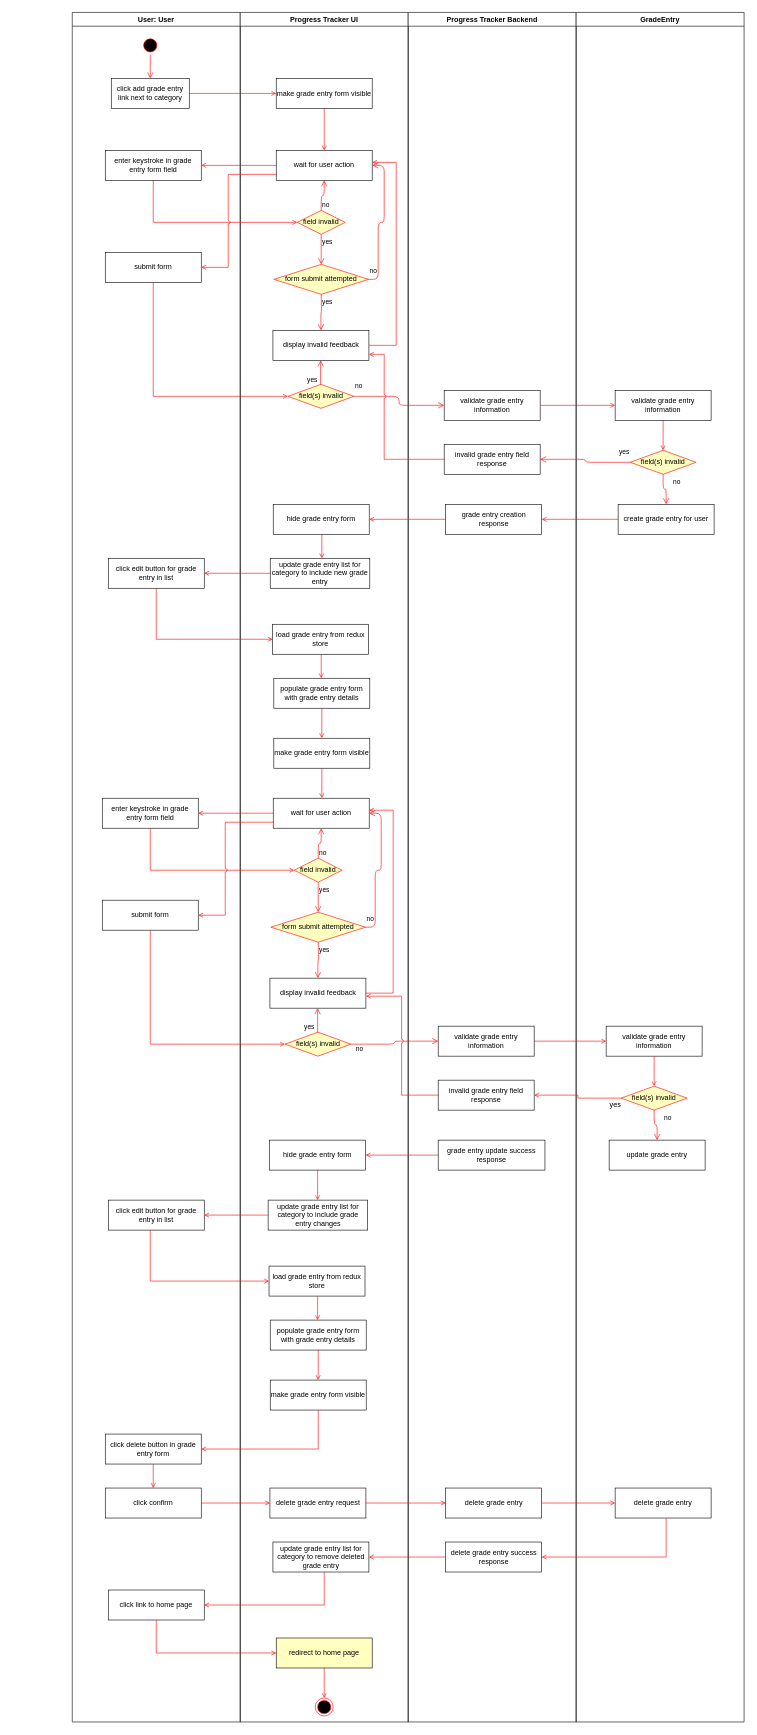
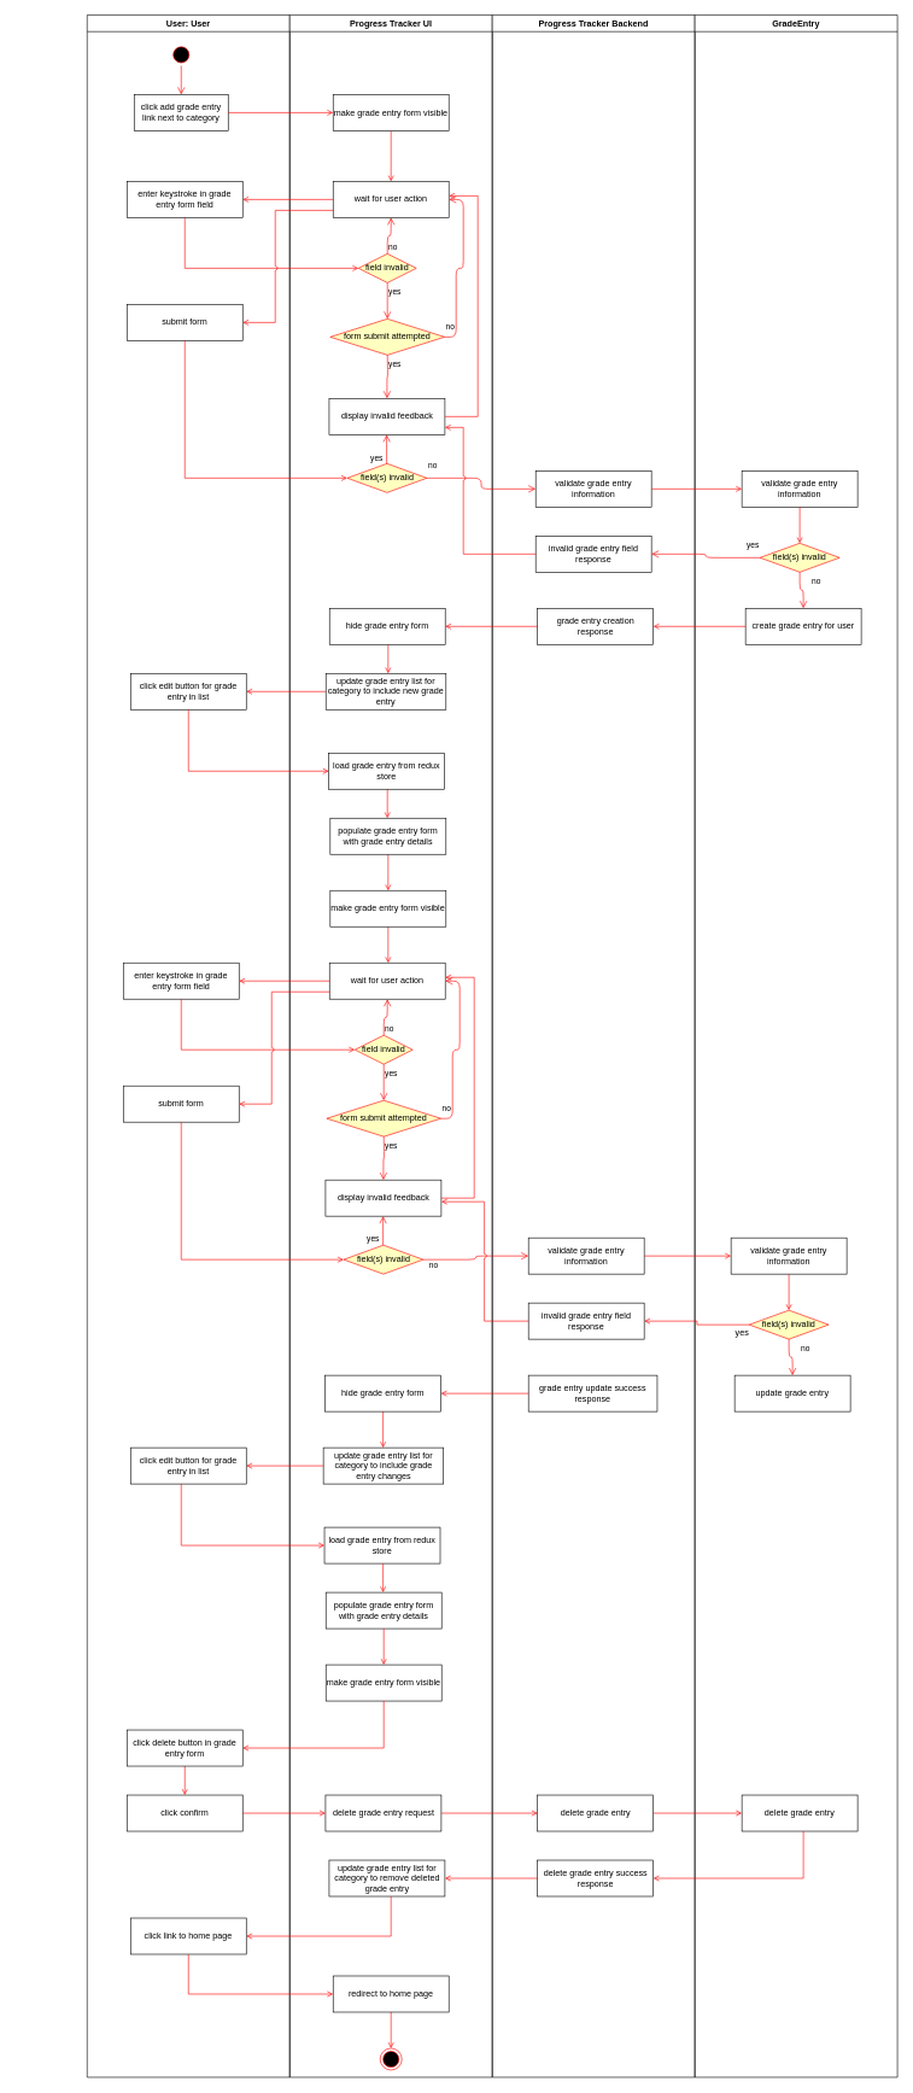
- <mxCell id="65" value="redirect to home page" style="whiteSpace=wrap;fillColor=#ffffc0;" vertex="1" parent="14"><mxGeometry x="60" y="2710" width="160" height="50" as="geometry" /></mxCell>
+ <mxCell id="65" value="redirect to home page" style="whiteSpace=wrap;" vertex="1" parent="14"><mxGeometry x="60" y="2710" width="160" height="50" as="geometry" /></mxCell>
